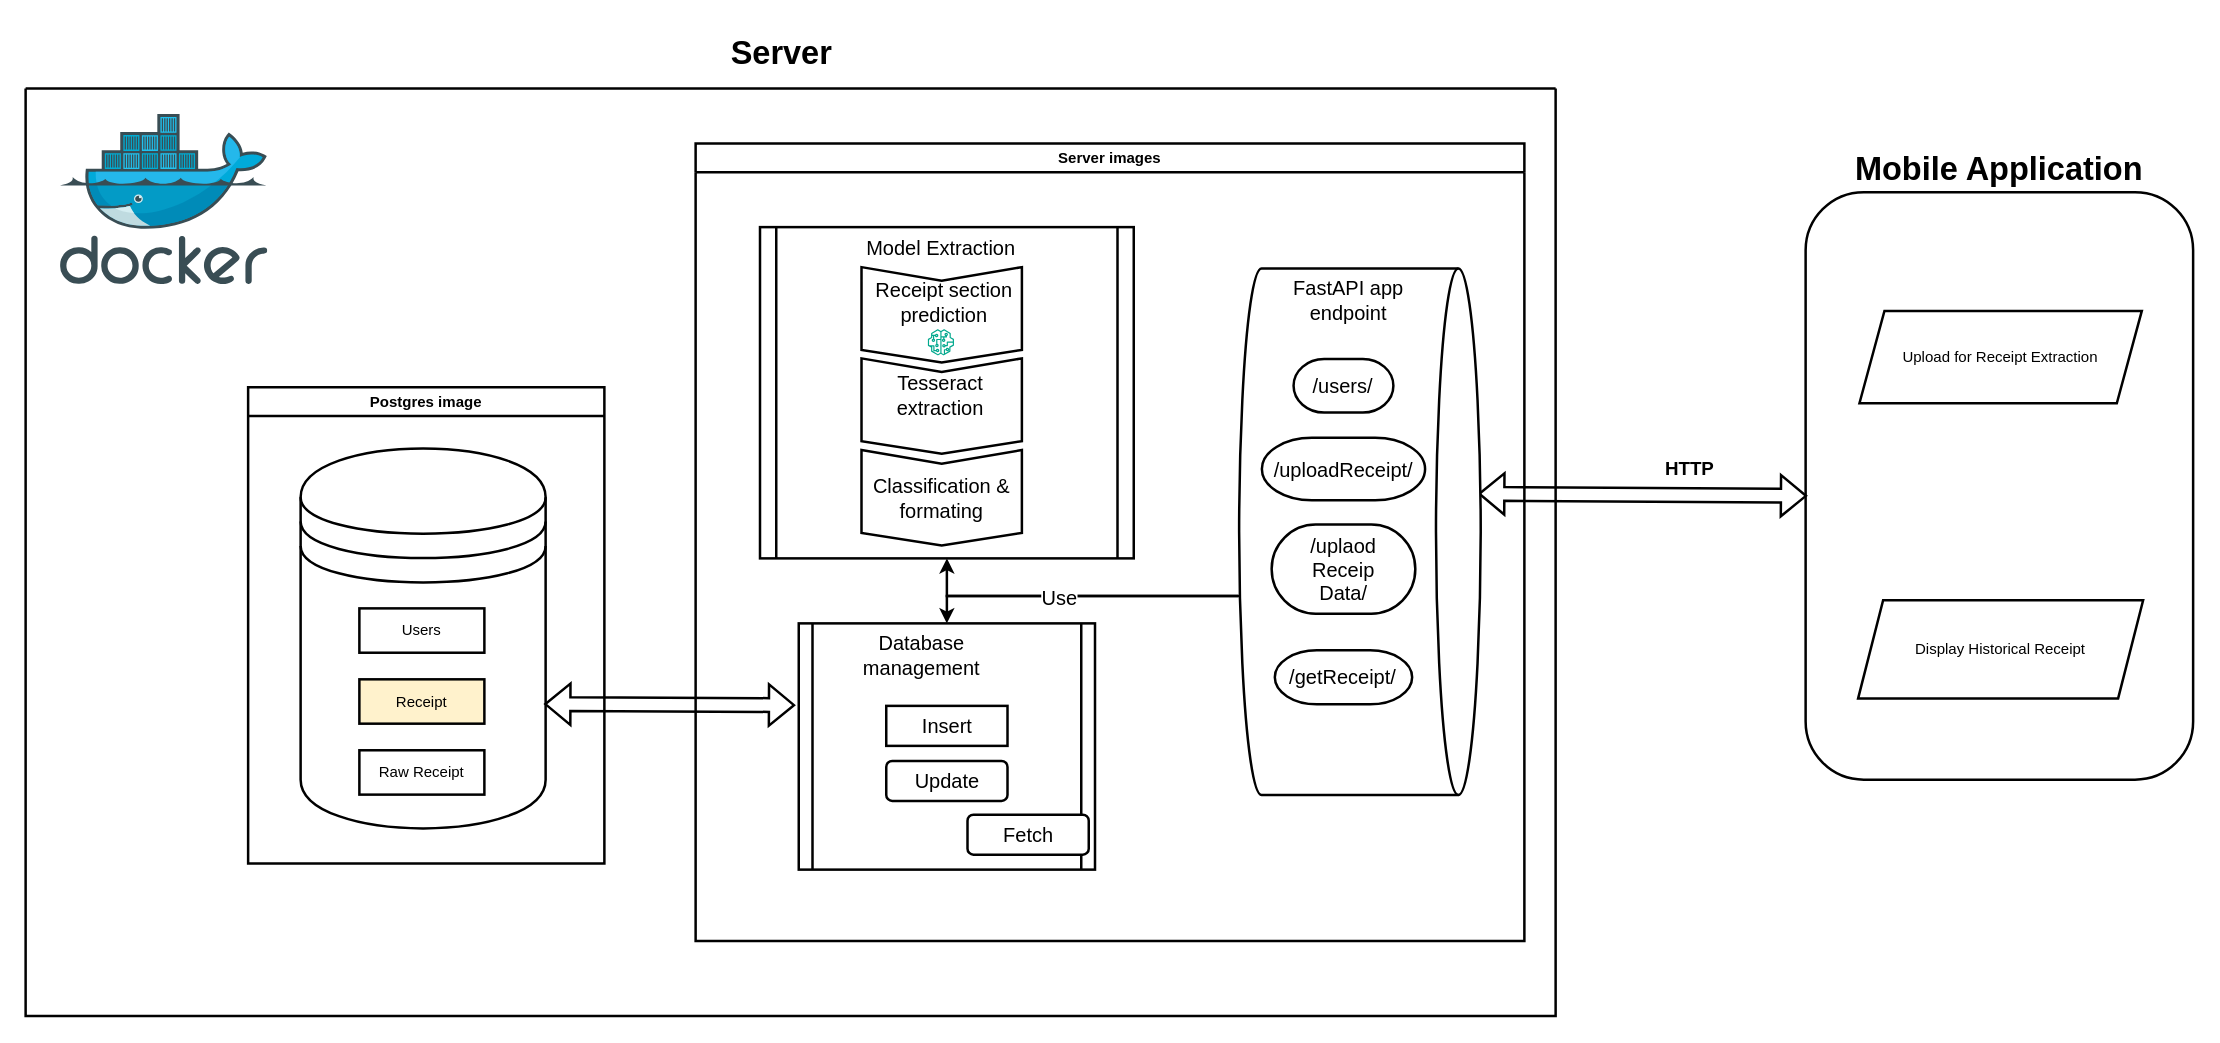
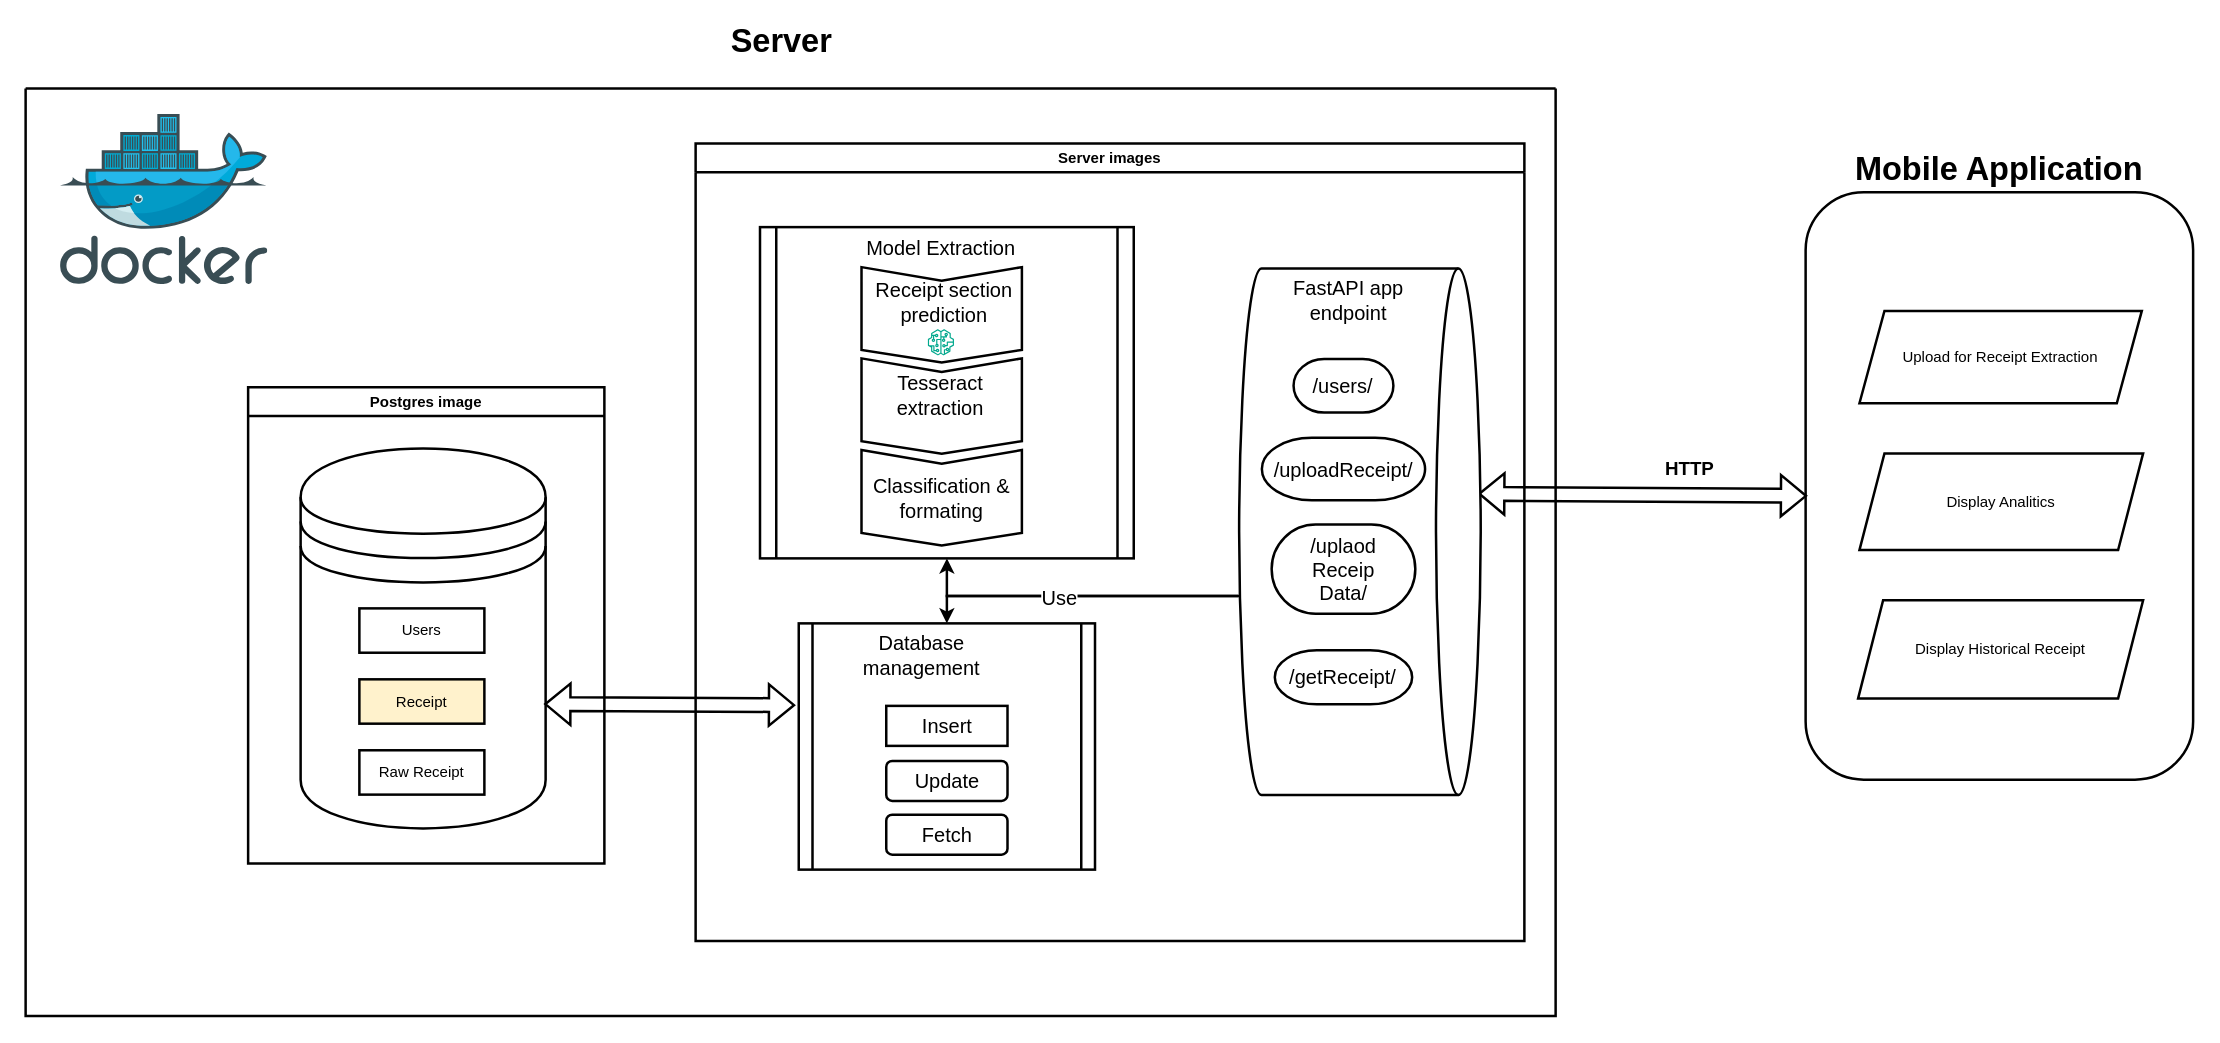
- <mxCell id="46" value="&lt;span style=&quot;color: rgb(0, 0, 0); font-family: Helvetica; font-style: normal; font-variant-ligatures: normal; font-variant-caps: normal; letter-spacing: normal; orphans: 2; text-indent: 0px; text-transform: none; widows: 2; word-spacing: 0px; -webkit-text-stroke-width: 0px; white-space: normal; background-color: rgb(255, 255, 255); text-decoration-thickness: initial; text-decoration-style: initial; text-decoration-color: initial; float: none; display: inline !important;&quot;&gt;&lt;font style=&quot;font-size: 26px;&quot;&gt;&lt;b&gt;Server&lt;/b&gt;&lt;/font&gt;&lt;/span&gt;" style="text;whiteSpace=wrap;html=1;fontFamily=Helvetica;fontSize=16;fontColor=default;align=center;" vertex="1" parent="1"><mxGeometry x="561" y="20" width="128" height="45" as="geometry" /></mxCell>
+ <mxCell id="46" value="&lt;span style=&quot;color: rgb(0, 0, 0); font-family: Helvetica; font-style: normal; font-variant-ligatures: normal; font-variant-caps: normal; letter-spacing: normal; orphans: 2; text-indent: 0px; text-transform: none; widows: 2; word-spacing: 0px; -webkit-text-stroke-width: 0px; white-space: normal; background-color: rgb(255, 255, 255); text-decoration-thickness: initial; text-decoration-style: initial; text-decoration-color: initial; float: none; display: inline !important;&quot;&gt;&lt;font style=&quot;font-size: 26px;&quot;&gt;&lt;b&gt;Server&lt;/b&gt;&lt;/font&gt;&lt;/span&gt;" style="text;whiteSpace=wrap;html=1;fontFamily=Helvetica;fontSize=16;fontColor=default;align=center;" vertex="1" parent="1"><mxGeometry x="561" y="10" width="128" height="45" as="geometry" /></mxCell>
+ <mxCell id="7" value="Display Analitics" style="shape=parallelogram;perimeter=parallelogramPerimeter;whiteSpace=wrap;html=1;fixedSize=1;container=0;strokeWidth=2;" parent="4" vertex="1"><mxGeometry x="1.056" y="114.013" width="226.944" height="77.368" as="geometry" /></mxCell>
- <mxCell id="31" value="Fetch" style="rounded=1;whiteSpace=wrap;html=1;strokeWidth=2;fontSize=16;" vertex="1" parent="17"><mxGeometry x="217.5" y="537" width="97" height="32" as="geometry" /></mxCell>
+ <mxCell id="31" value="Fetch" style="rounded=1;whiteSpace=wrap;html=1;strokeWidth=2;fontSize=16;" vertex="1" parent="17"><mxGeometry x="152.5" y="537" width="97" height="32" as="geometry" /></mxCell>
